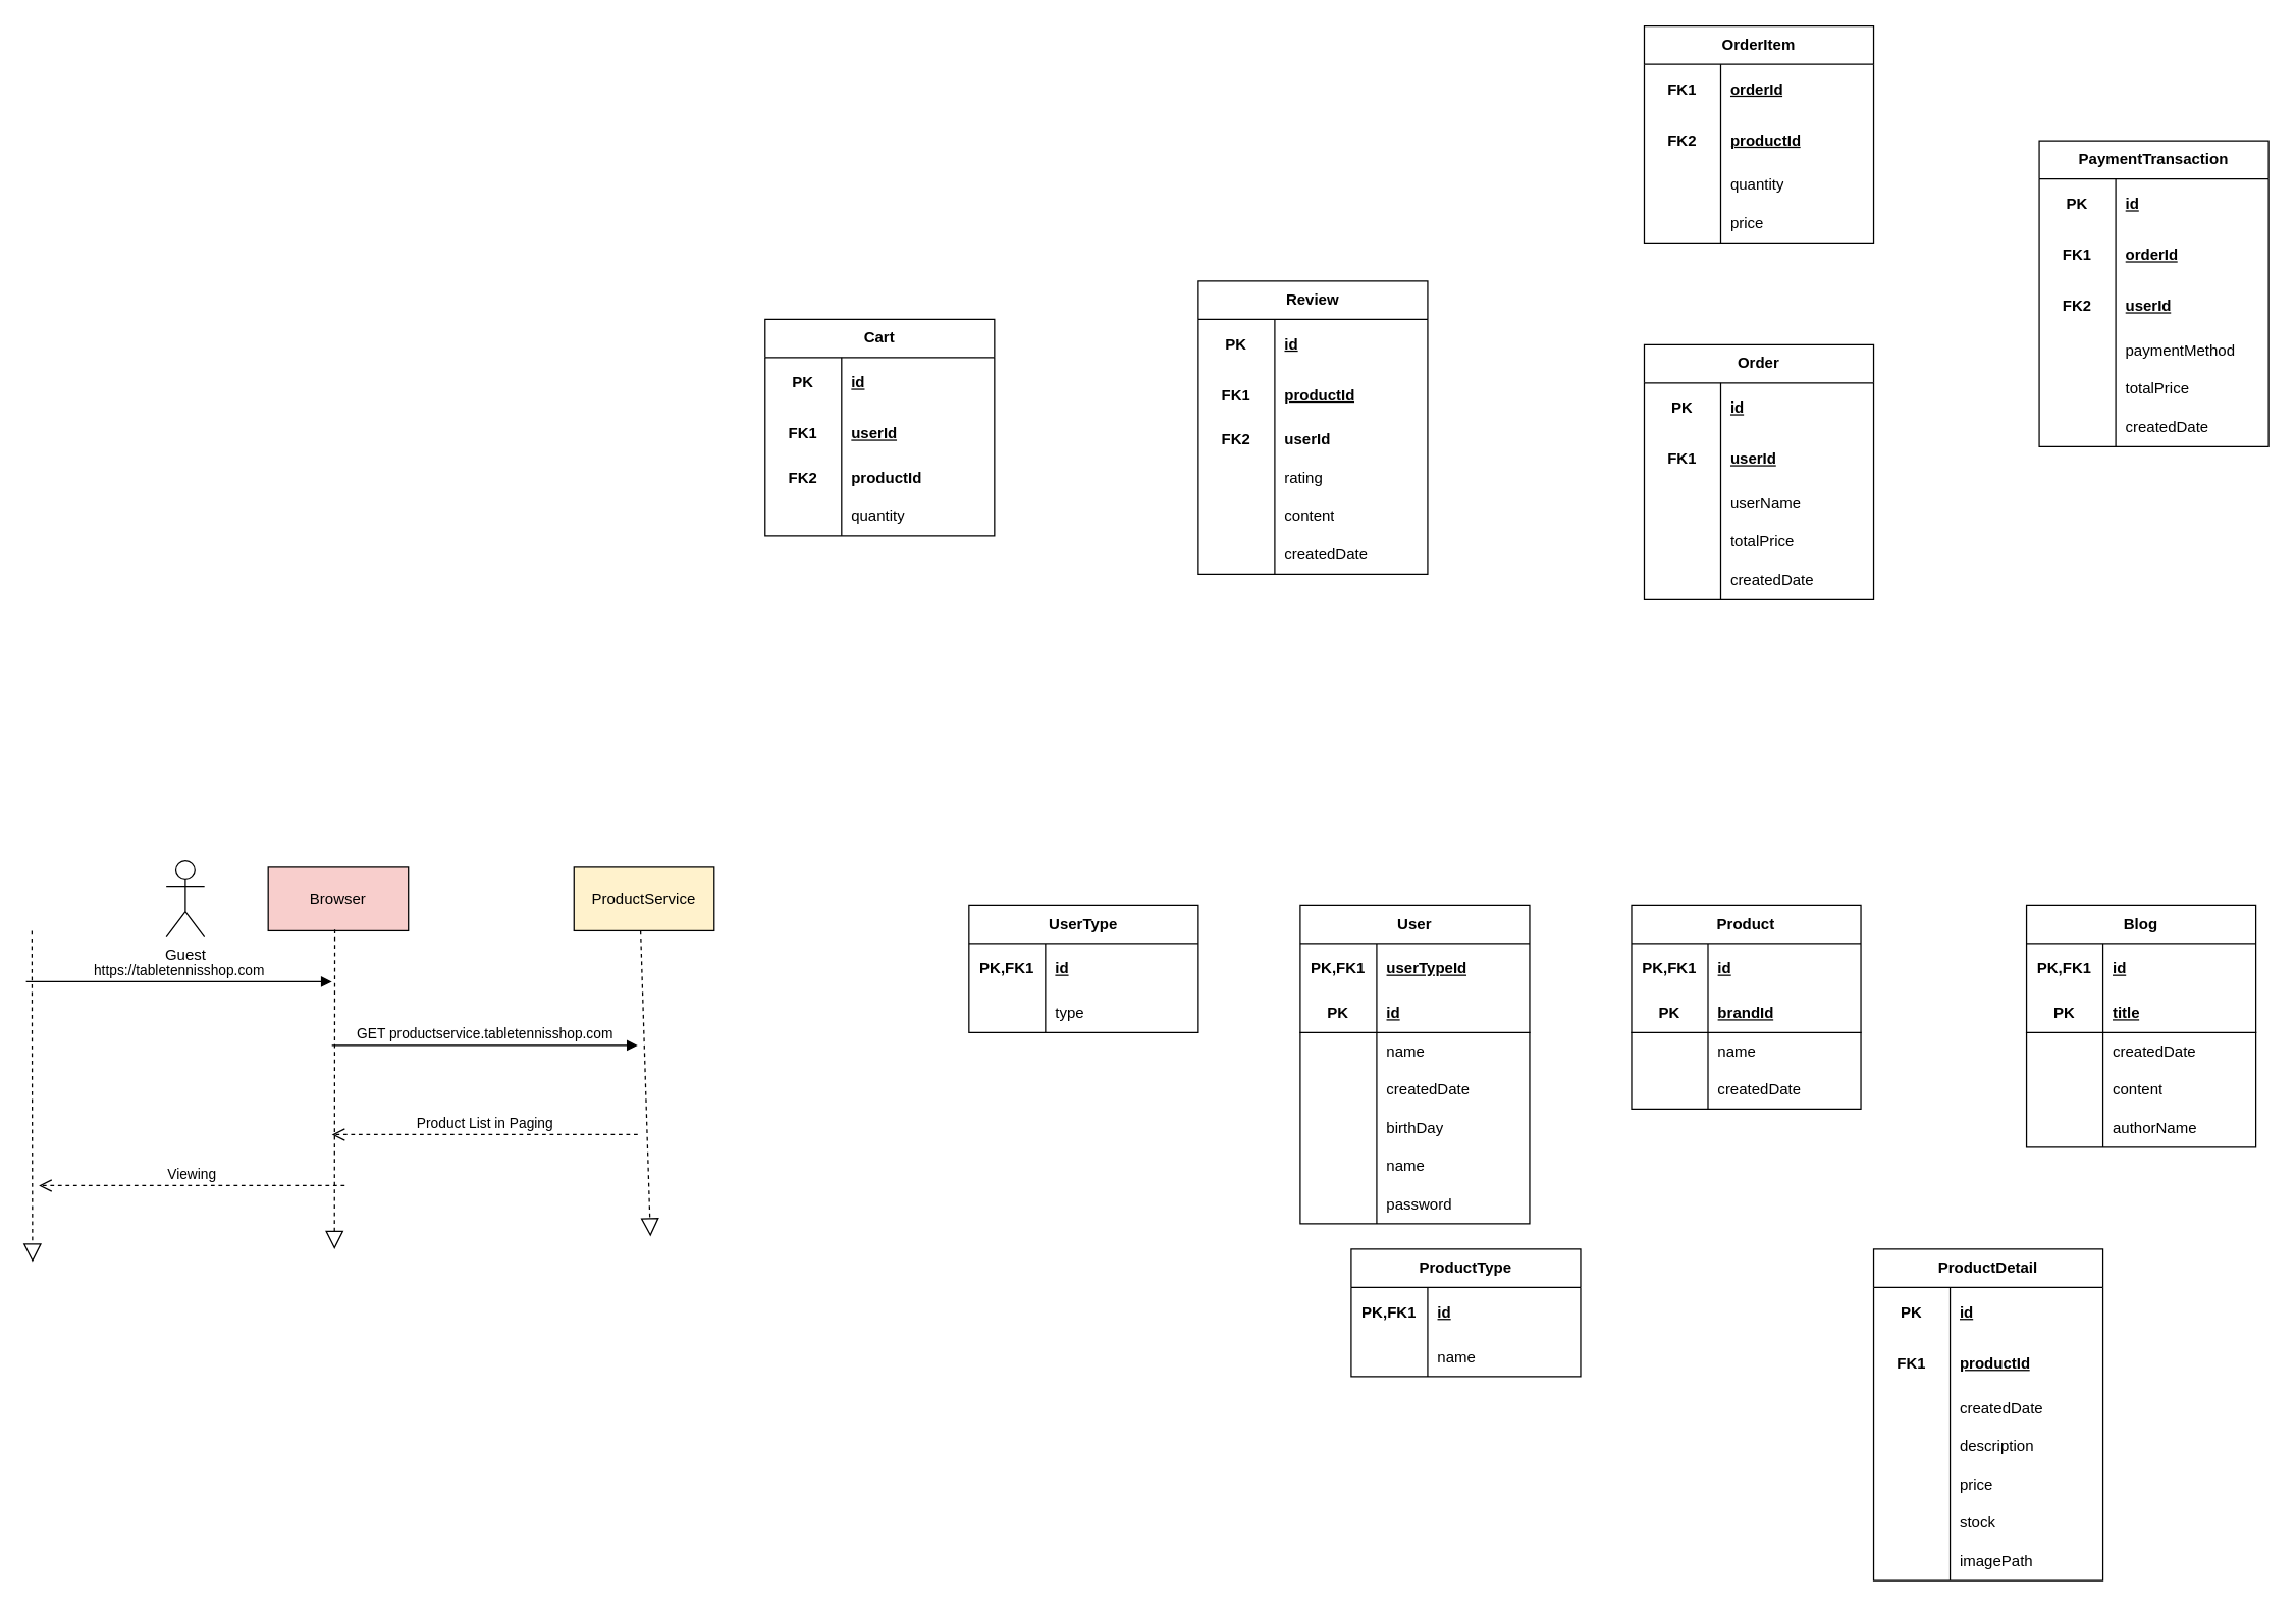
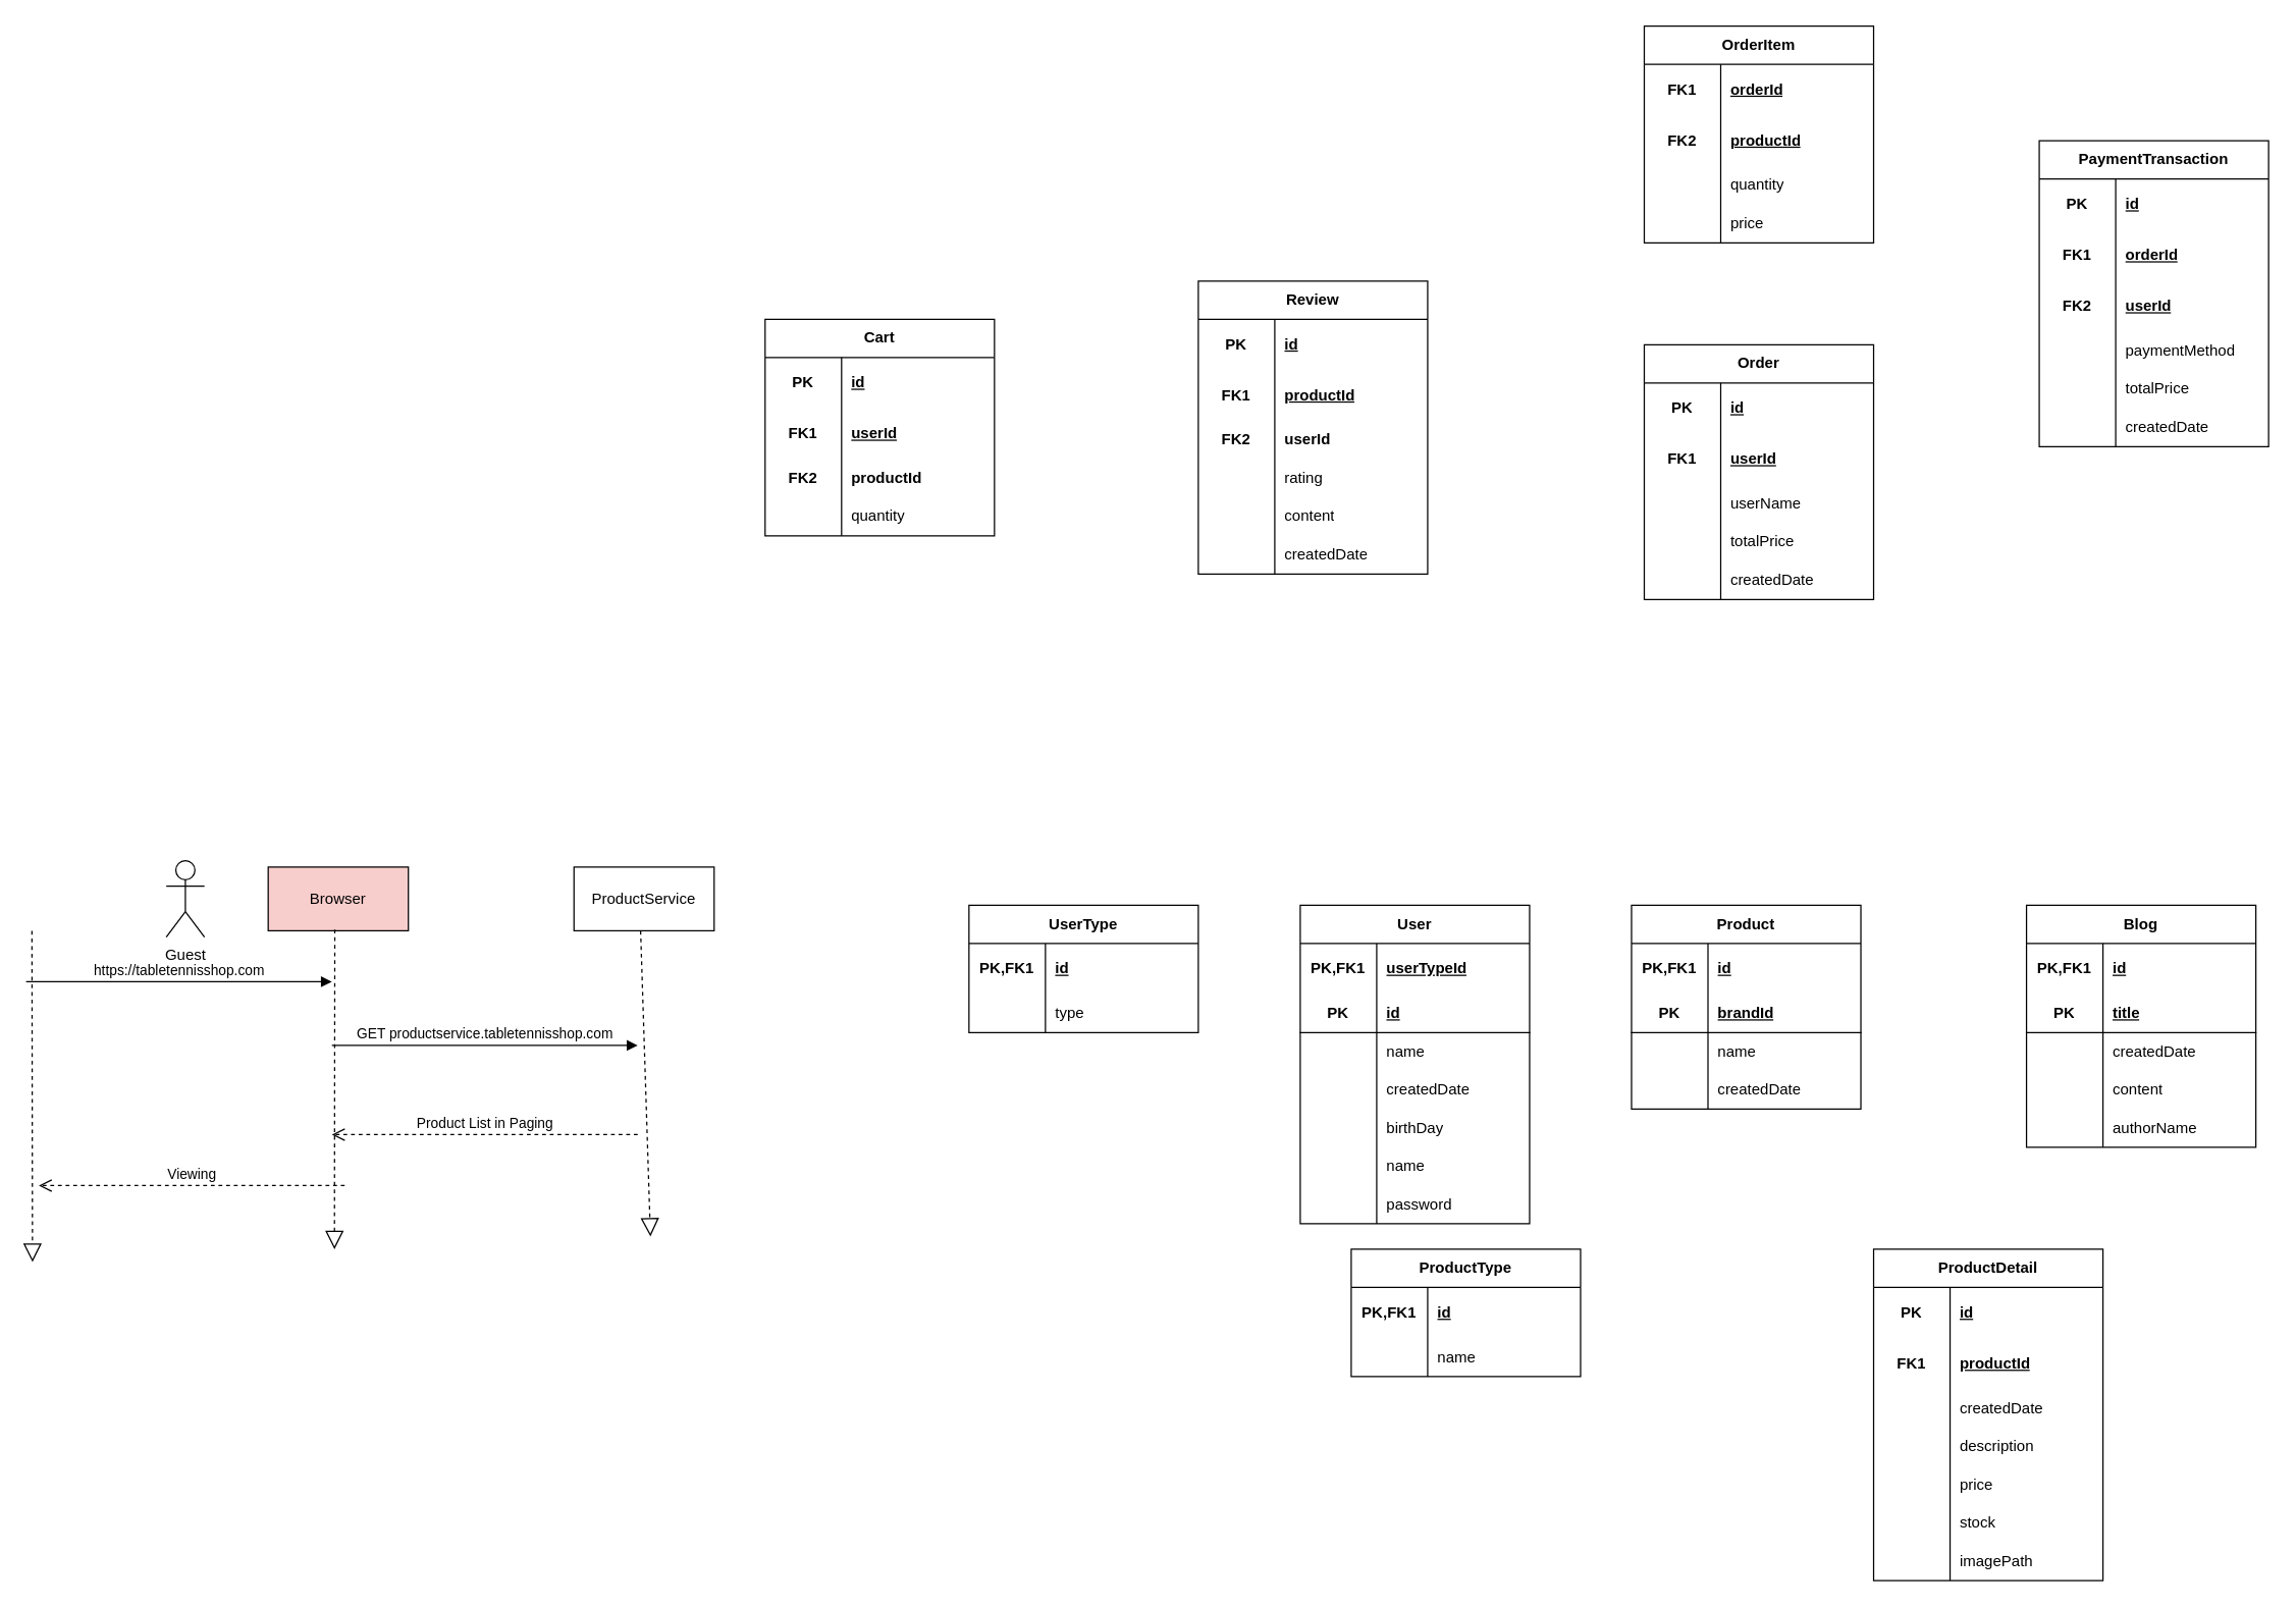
- <mxCell id="5" value="ProductService" style="html=1;whiteSpace=wrap;fillColor=#fff2cc;" vertex="1" parent="1"><mxGeometry x="450" y="680" width="110" height="50" as="geometry" /></mxCell>
+ <mxCell id="5" value="ProductService" style="html=1;whiteSpace=wrap;" vertex="1" parent="1"><mxGeometry x="450" y="680" width="110" height="50" as="geometry" /></mxCell>
